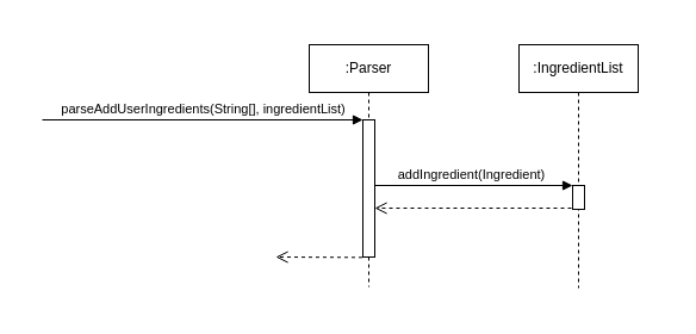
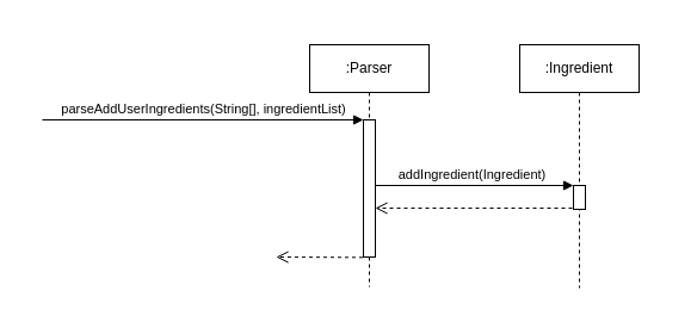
- <mxCell id="9" value=":IngredientList" style="shape=umlLifeline;perimeter=lifelinePerimeter;whiteSpace=wrap;html=1;container=1;collapsible=0;recursiveResize=0;outlineConnect=0;" parent="1" vertex="1"><mxGeometry x="435" y="37" width="100" height="204" as="geometry" /></mxCell>
+ <mxCell id="9" value=":Ingredient" style="shape=umlLifeline;perimeter=lifelinePerimeter;whiteSpace=wrap;html=1;container=1;collapsible=0;recursiveResize=0;outlineConnect=0;" parent="1" vertex="1"><mxGeometry x="435" y="37" width="100" height="204" as="geometry" /></mxCell>
